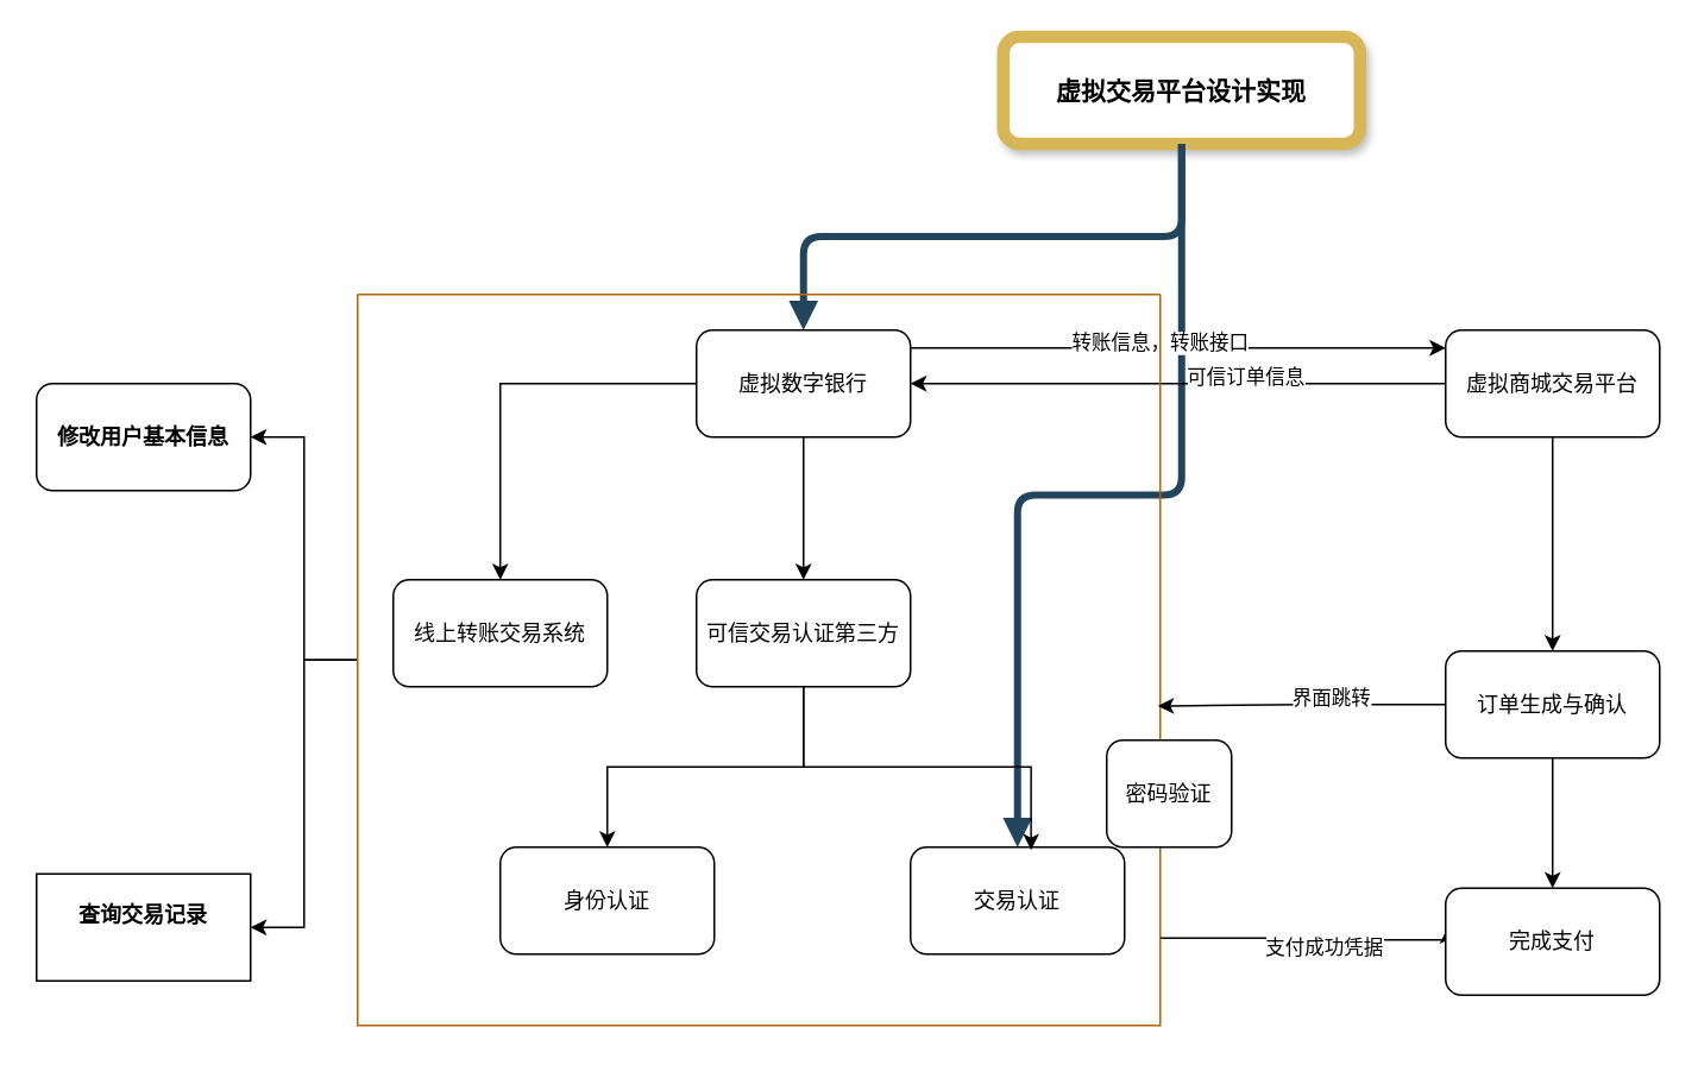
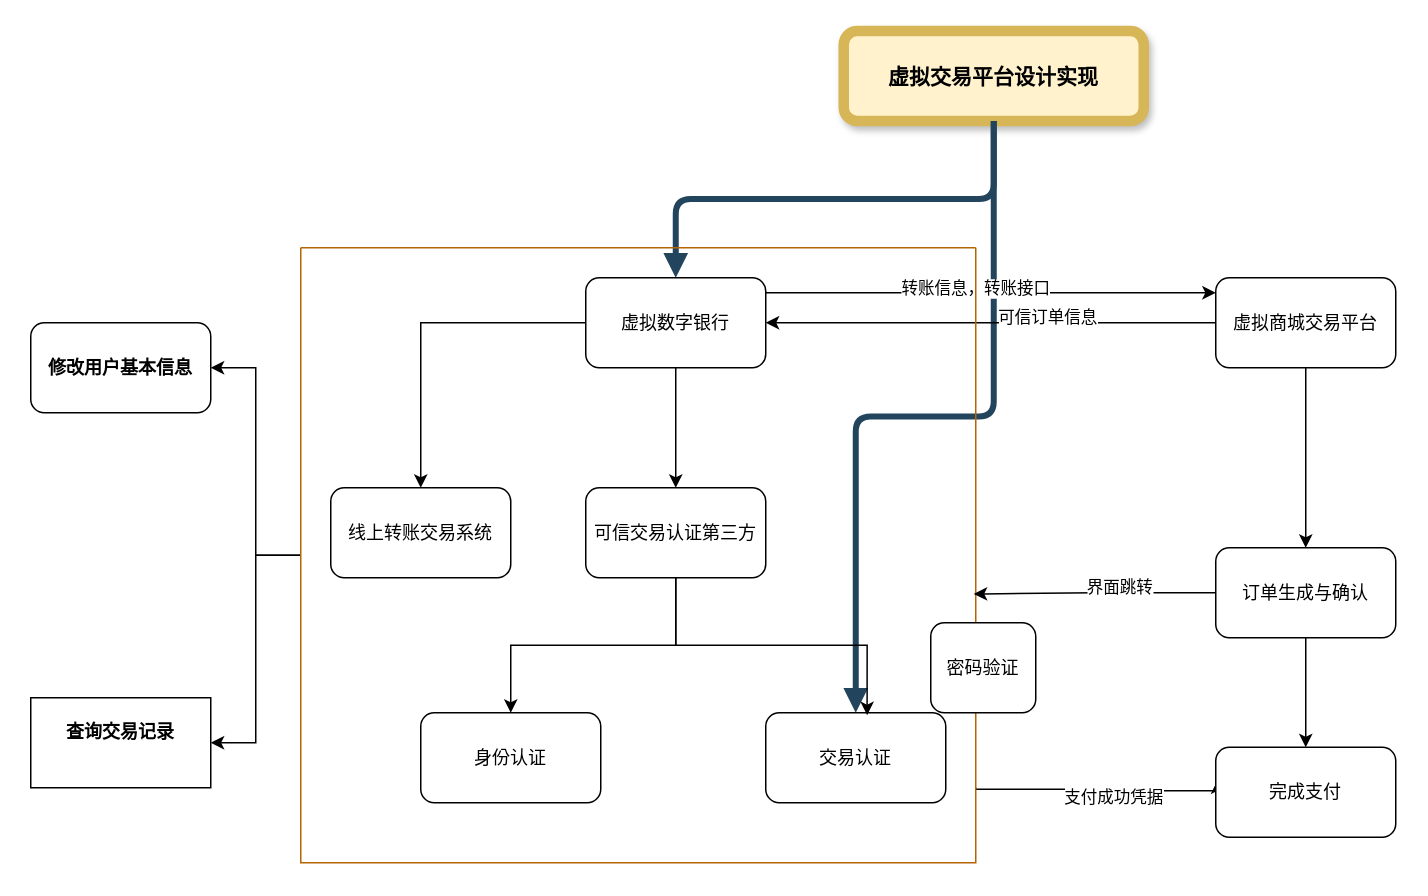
- <mxCell id="2" value="虚拟交易平台设计实现" style="rounded=1;fillColor=#ffffff;strokeColor=#d6b656;shadow=1;fontStyle=1;fontSize=14;fontColor=#000000;strokeWidth=7;" vertex="1" parent="1"><mxGeometry x="562" y="20" width="200" height="60" as="geometry" /></mxCell>
+ <mxCell id="2" value="虚拟交易平台设计实现" style="rounded=1;fillColor=#fff2cc;strokeColor=#d6b656;shadow=1;fontStyle=1;fontSize=14;fontColor=#000000;strokeWidth=7;" vertex="1" parent="1"><mxGeometry x="562" y="20" width="200" height="60" as="geometry" /></mxCell>
- <mxCell id="26" value="查询交易记录&lt;div&gt;&lt;br&gt;&lt;/div&gt;" style="whiteSpace=wrap;html=1;fillColor=none;fontStyle=1;startSize=0;" vertex="1" parent="1"><mxGeometry x="20" y="489.5" width="120" height="60" as="geometry" /></mxCell>
+ <mxCell id="26" value="查询交易记录&lt;div&gt;&lt;br&gt;&lt;/div&gt;" style="whiteSpace=wrap;html=1;fillColor=none;fontStyle=1;startSize=0;" vertex="1" parent="1"><mxGeometry x="20" y="464.5" width="120" height="60" as="geometry" /></mxCell>
